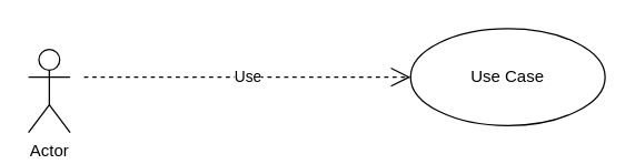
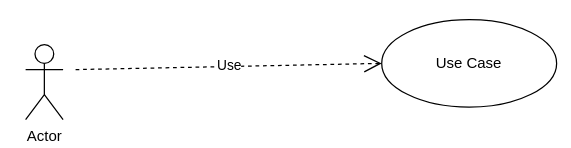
- <mxCell id="3" value="Use Case" style="ellipse;whiteSpace=wrap;html=1;" vertex="1" parent="1"><mxGeometry x="295" y="20" width="140" height="70" as="geometry" /></mxCell>
+ <mxCell id="3" value="Use Case" style="ellipse;whiteSpace=wrap;html=1;" vertex="1" parent="1"><mxGeometry x="305" y="15" width="140" height="70" as="geometry" /></mxCell>
